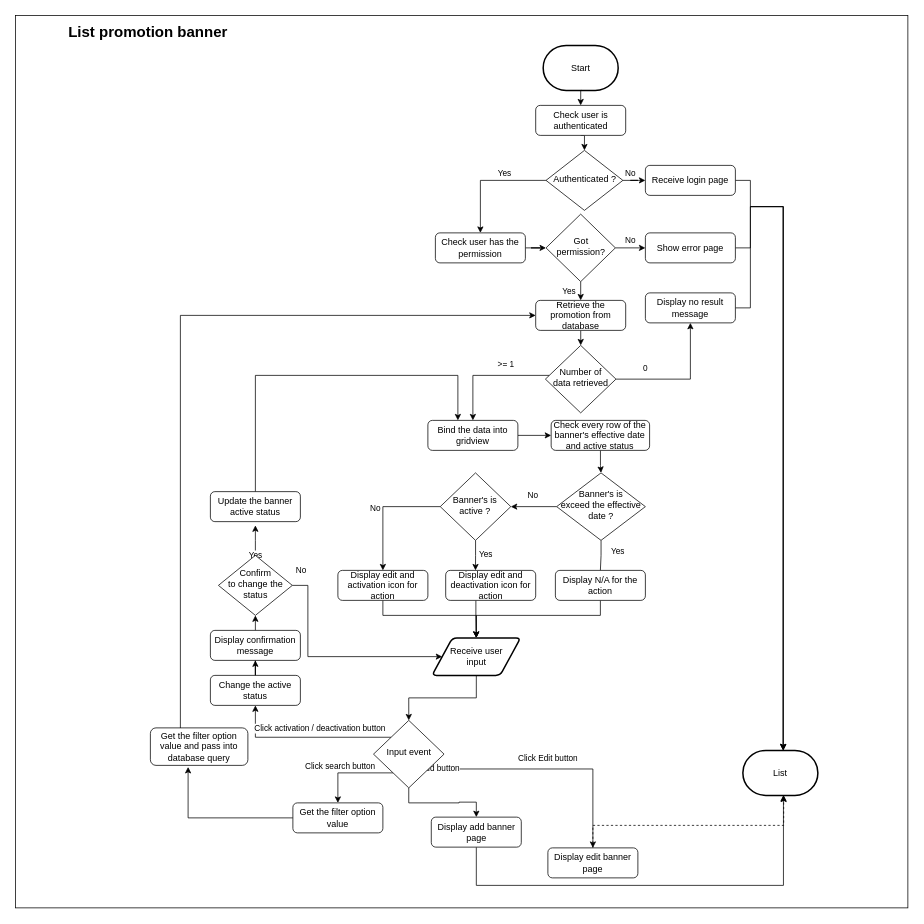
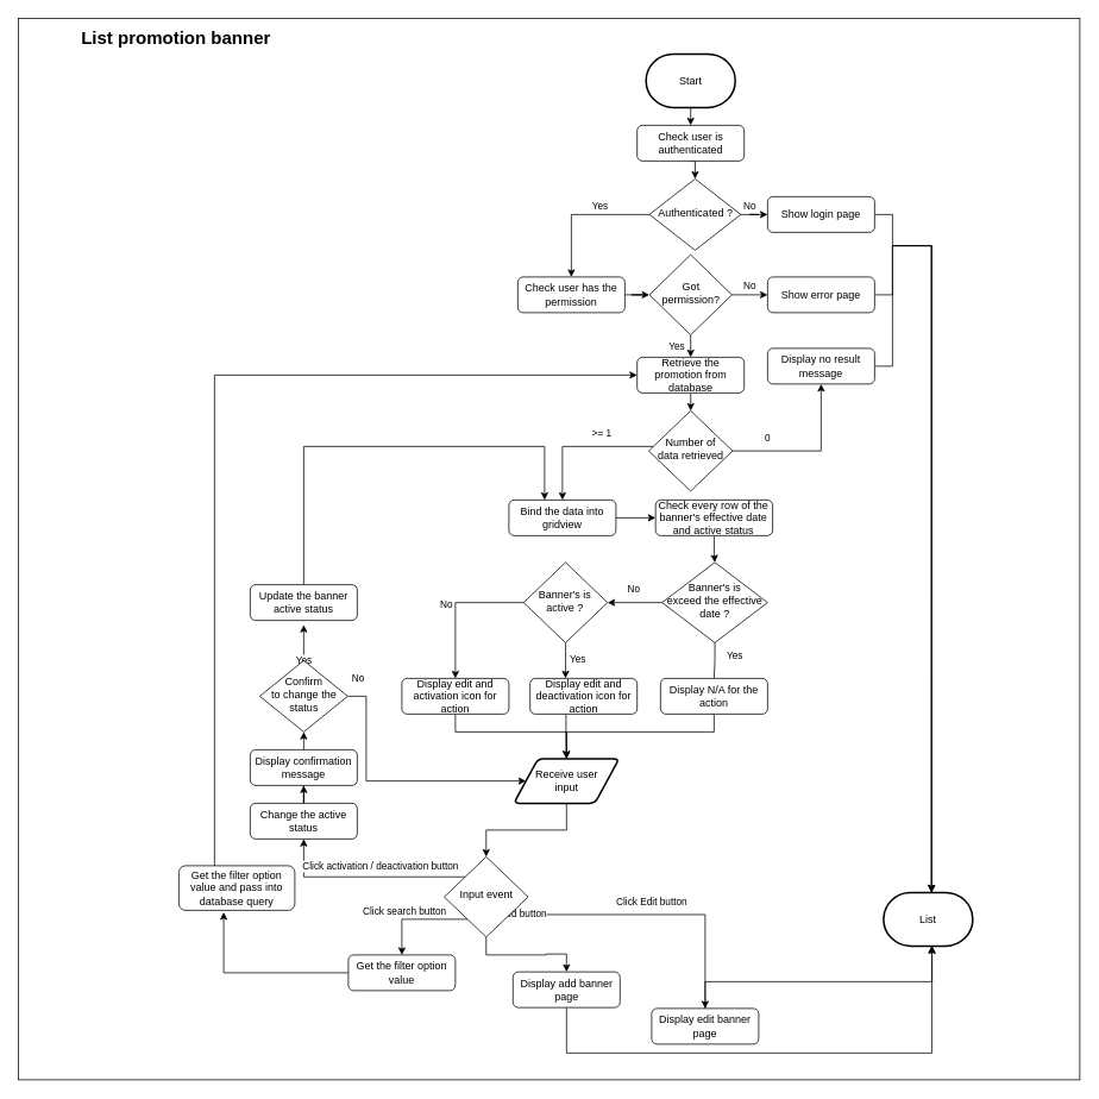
- <mxCell id="18" value="Receive login page" style="rounded=1;whiteSpace=wrap;html=1;fontSize=12;glass=0;strokeWidth=1;shadow=0;" parent="1" vertex="1"><mxGeometry x="860" y="220" width="120" height="40" as="geometry" /></mxCell>
+ <mxCell id="18" value="Show login page" style="rounded=1;whiteSpace=wrap;html=1;fontSize=12;glass=0;strokeWidth=1;shadow=0;" parent="1" vertex="1"><mxGeometry x="860" y="220" width="120" height="40" as="geometry" /></mxCell>
- <mxCell id="58" style="edgeStyle=orthogonalEdgeStyle;rounded=0;orthogonalLoop=1;jettySize=auto;html=1;entryX=0.544;entryY=1.005;entryDx=0;entryDy=0;entryPerimeter=0;dashed=1;" parent="1" source="59" target="70" edge="1"><mxGeometry relative="1" as="geometry"><mxPoint x="1043.75" y="1050" as="targetPoint" /><Array as="points"><mxPoint x="1044" y="1100" /><mxPoint x="1044" y="1060" /></Array></mxGeometry></mxCell>
+ <mxCell id="58" style="edgeStyle=orthogonalEdgeStyle;rounded=0;orthogonalLoop=1;jettySize=auto;html=1;entryX=0.544;entryY=1.005;entryDx=0;entryDy=0;entryPerimeter=0;" parent="1" source="59" target="70" edge="1"><mxGeometry relative="1" as="geometry"><mxPoint x="1043.75" y="1050" as="targetPoint" /><Array as="points"><mxPoint x="1044" y="1100" /><mxPoint x="1044" y="1060" /></Array></mxGeometry></mxCell>
